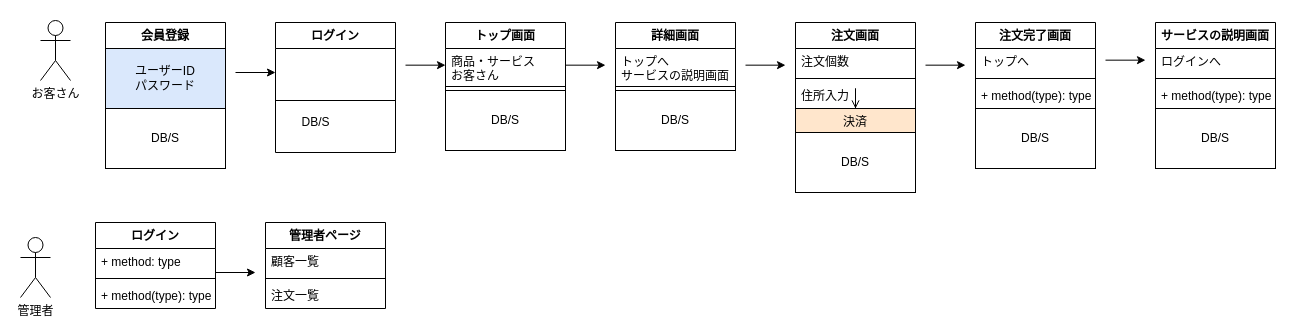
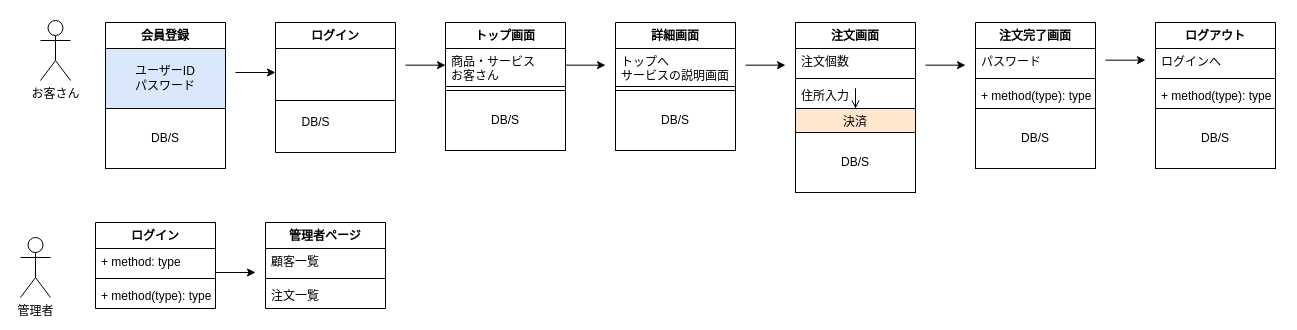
- <mxCell id="44" value="サービスの説明画面" style="swimlane;fontStyle=1;align=center;verticalAlign=top;childLayout=stackLayout;horizontal=1;startSize=26;horizontalStack=0;resizeParent=1;resizeParentMax=0;resizeLast=0;collapsible=1;marginBottom=0;" vertex="1" parent="1"><mxGeometry x="1155" y="22" width="120" height="86" as="geometry" /></mxCell>
+ <mxCell id="44" value="ログアウト" style="swimlane;fontStyle=1;align=center;verticalAlign=top;childLayout=stackLayout;horizontal=1;startSize=26;horizontalStack=0;resizeParent=1;resizeParentMax=0;resizeLast=0;collapsible=1;marginBottom=0;" vertex="1" parent="1"><mxGeometry x="1155" y="22" width="120" height="86" as="geometry" /></mxCell>
- <mxCell id="30" value="トップへ" style="text;strokeColor=none;fillColor=none;align=left;verticalAlign=top;spacingLeft=4;spacingRight=4;overflow=hidden;rotatable=0;points=[[0,0.5],[1,0.5]];portConstraint=eastwest;" vertex="1" parent="29"><mxGeometry y="26" width="120" height="26" as="geometry" /></mxCell>
+ <mxCell id="30" value="パスワード" style="text;strokeColor=none;fillColor=none;align=left;verticalAlign=top;spacingLeft=4;spacingRight=4;overflow=hidden;rotatable=0;points=[[0,0.5],[1,0.5]];portConstraint=eastwest;" vertex="1" parent="29"><mxGeometry y="26" width="120" height="26" as="geometry" /></mxCell>
